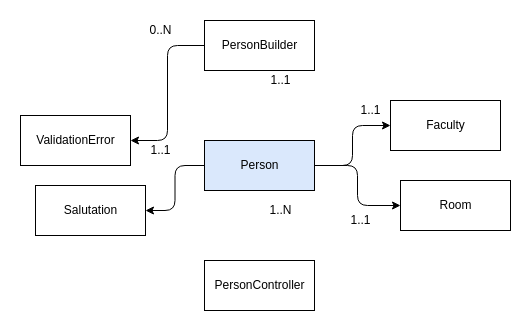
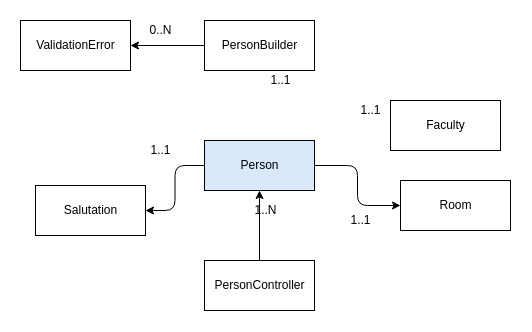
- <mxCell id="3" style="edgeStyle=orthogonalEdgeStyle;html=1;entryX=0;entryY=0.5;entryDx=0;entryDy=0;" edge="1" parent="1" source="5" target="12"><mxGeometry relative="1" as="geometry" /></mxCell>
- <mxCell id="9" value="ValidationError" style="html=1;" vertex="1" parent="1"><mxGeometry x="20" y="115" width="110" height="50" as="geometry" /></mxCell>
+ <mxCell id="9" value="ValidationError" style="html=1;" vertex="1" parent="1"><mxGeometry x="20" y="20" width="110" height="50" as="geometry" /></mxCell>
- <mxCell id="14" value="1..N" style="text;html=1;align=center;verticalAlign=middle;resizable=0;points=[];autosize=1;strokeColor=none;fillColor=none;" vertex="1" parent="1"><mxGeometry x="260" y="200" width="40" height="20" as="geometry" /></mxCell>
+ <mxCell id="14" value="1..N" style="text;html=1;align=center;verticalAlign=middle;resizable=0;points=[];autosize=1;strokeColor=none;fillColor=none;" vertex="1" parent="1"><mxGeometry x="245" y="200" width="40" height="20" as="geometry" /></mxCell>
+ <mxCell id="10" style="edgeStyle=orthogonalEdgeStyle;html=1;entryX=0.5;entryY=1;entryDx=0;entryDy=0;endArrow=classic;endFill=1;" edge="1" parent="1" source="11" target="5"><mxGeometry relative="1" as="geometry" /></mxCell>
